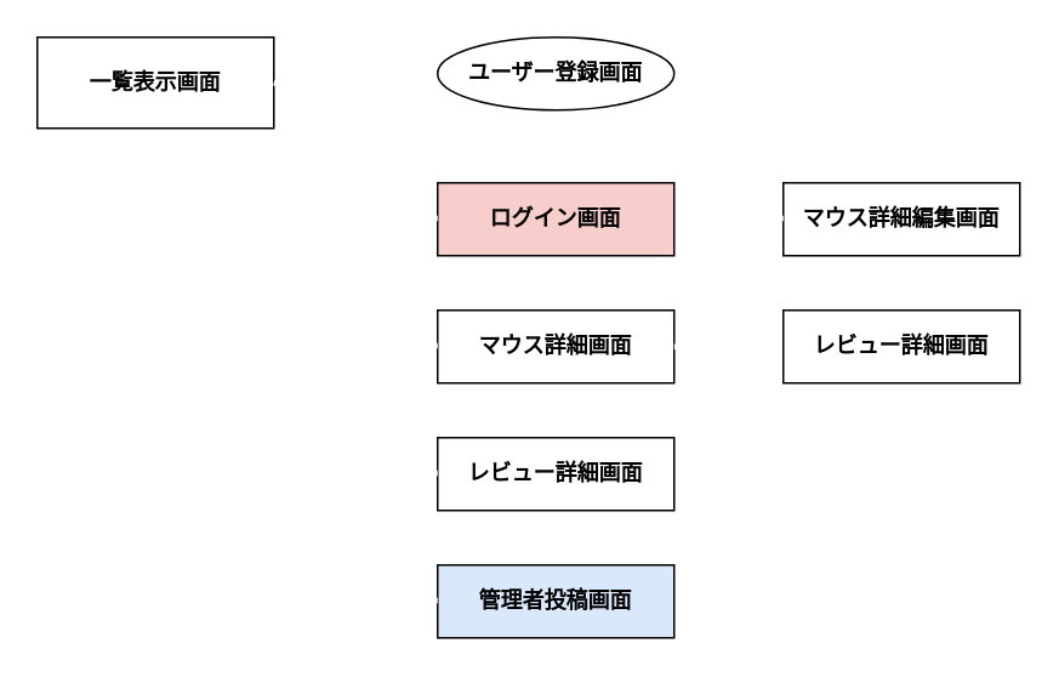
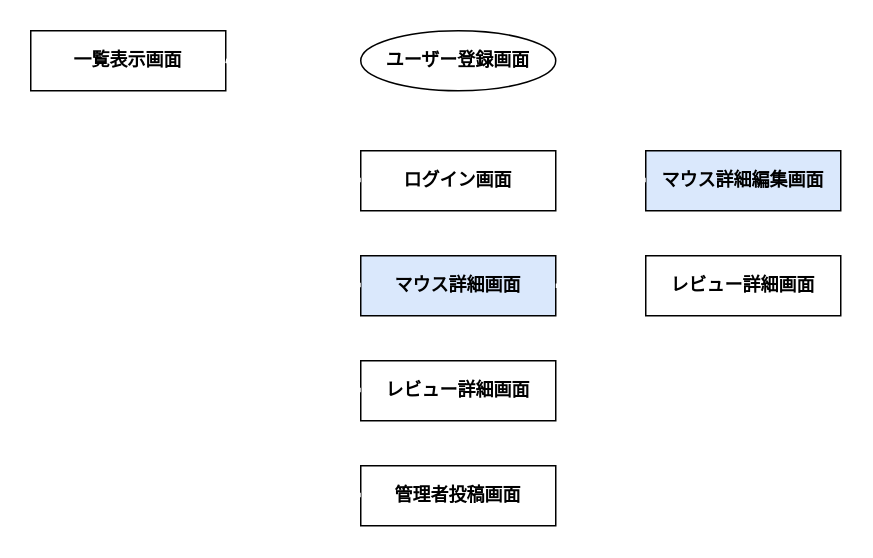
- <mxCell id="2" value="一覧表示画面" style="rounded=0;whiteSpace=wrap;html=1;fillColor=#FFFFFF;strokeColor=#000000;fontColor=#000000;fontStyle=1" vertex="1" parent="1"><mxGeometry x="20" y="20" width="130" height="50" as="geometry" /></mxCell>
+ <mxCell id="2" value="一覧表示画面" style="rounded=0;whiteSpace=wrap;html=1;fillColor=#FFFFFF;strokeColor=#000000;fontColor=#000000;fontStyle=1" vertex="1" parent="1"><mxGeometry x="20" y="20" width="130" height="40" as="geometry" /></mxCell>
- <mxCell id="4" value="ログイン画面" style="rounded=0;whiteSpace=wrap;html=1;fillColor=#f8cecc;strokeColor=#000000;fontColor=#000000;fontStyle=1;" vertex="1" parent="1"><mxGeometry x="240" y="100" width="130" height="40" as="geometry" /></mxCell>
+ <mxCell id="4" value="ログイン画面" style="rounded=0;whiteSpace=wrap;html=1;fillColor=#FFFFFF;strokeColor=#000000;fontColor=#000000;fontStyle=1" vertex="1" parent="1"><mxGeometry x="240" y="100" width="130" height="40" as="geometry" /></mxCell>
- <mxCell id="16" value="マウス詳細編集画面" style="rounded=0;whiteSpace=wrap;html=1;fillColor=#FFFFFF;strokeColor=#000000;fontColor=#000000;fontStyle=1" vertex="1" parent="1"><mxGeometry x="430" y="100" width="130" height="40" as="geometry" /></mxCell>
+ <mxCell id="16" value="マウス詳細編集画面" style="rounded=0;whiteSpace=wrap;html=1;fillColor=#dae8fc;strokeColor=#000000;fontColor=#000000;fontStyle=1;" vertex="1" parent="1"><mxGeometry x="430" y="100" width="130" height="40" as="geometry" /></mxCell>
- <mxCell id="5" value="マウス詳細画面" style="rounded=0;whiteSpace=wrap;html=1;fillColor=#FFFFFF;strokeColor=#000000;fontColor=#000000;fontStyle=1" vertex="1" parent="1"><mxGeometry x="240" y="170" width="130" height="40" as="geometry" /></mxCell>
+ <mxCell id="5" value="マウス詳細画面" style="rounded=0;whiteSpace=wrap;html=1;fillColor=#dae8fc;strokeColor=#000000;fontColor=#000000;fontStyle=1;" vertex="1" parent="1"><mxGeometry x="240" y="170" width="130" height="40" as="geometry" /></mxCell>
- <mxCell id="7" value="管理者投稿画面" style="rounded=0;whiteSpace=wrap;html=1;fillColor=#dae8fc;strokeColor=#000000;fontColor=#000000;fontStyle=1;" vertex="1" parent="1"><mxGeometry x="240" y="310" width="130" height="40" as="geometry" /></mxCell>
+ <mxCell id="7" value="管理者投稿画面" style="rounded=0;whiteSpace=wrap;html=1;fillColor=#FFFFFF;strokeColor=#000000;fontColor=#000000;fontStyle=1" vertex="1" parent="1"><mxGeometry x="240" y="310" width="130" height="40" as="geometry" /></mxCell>
